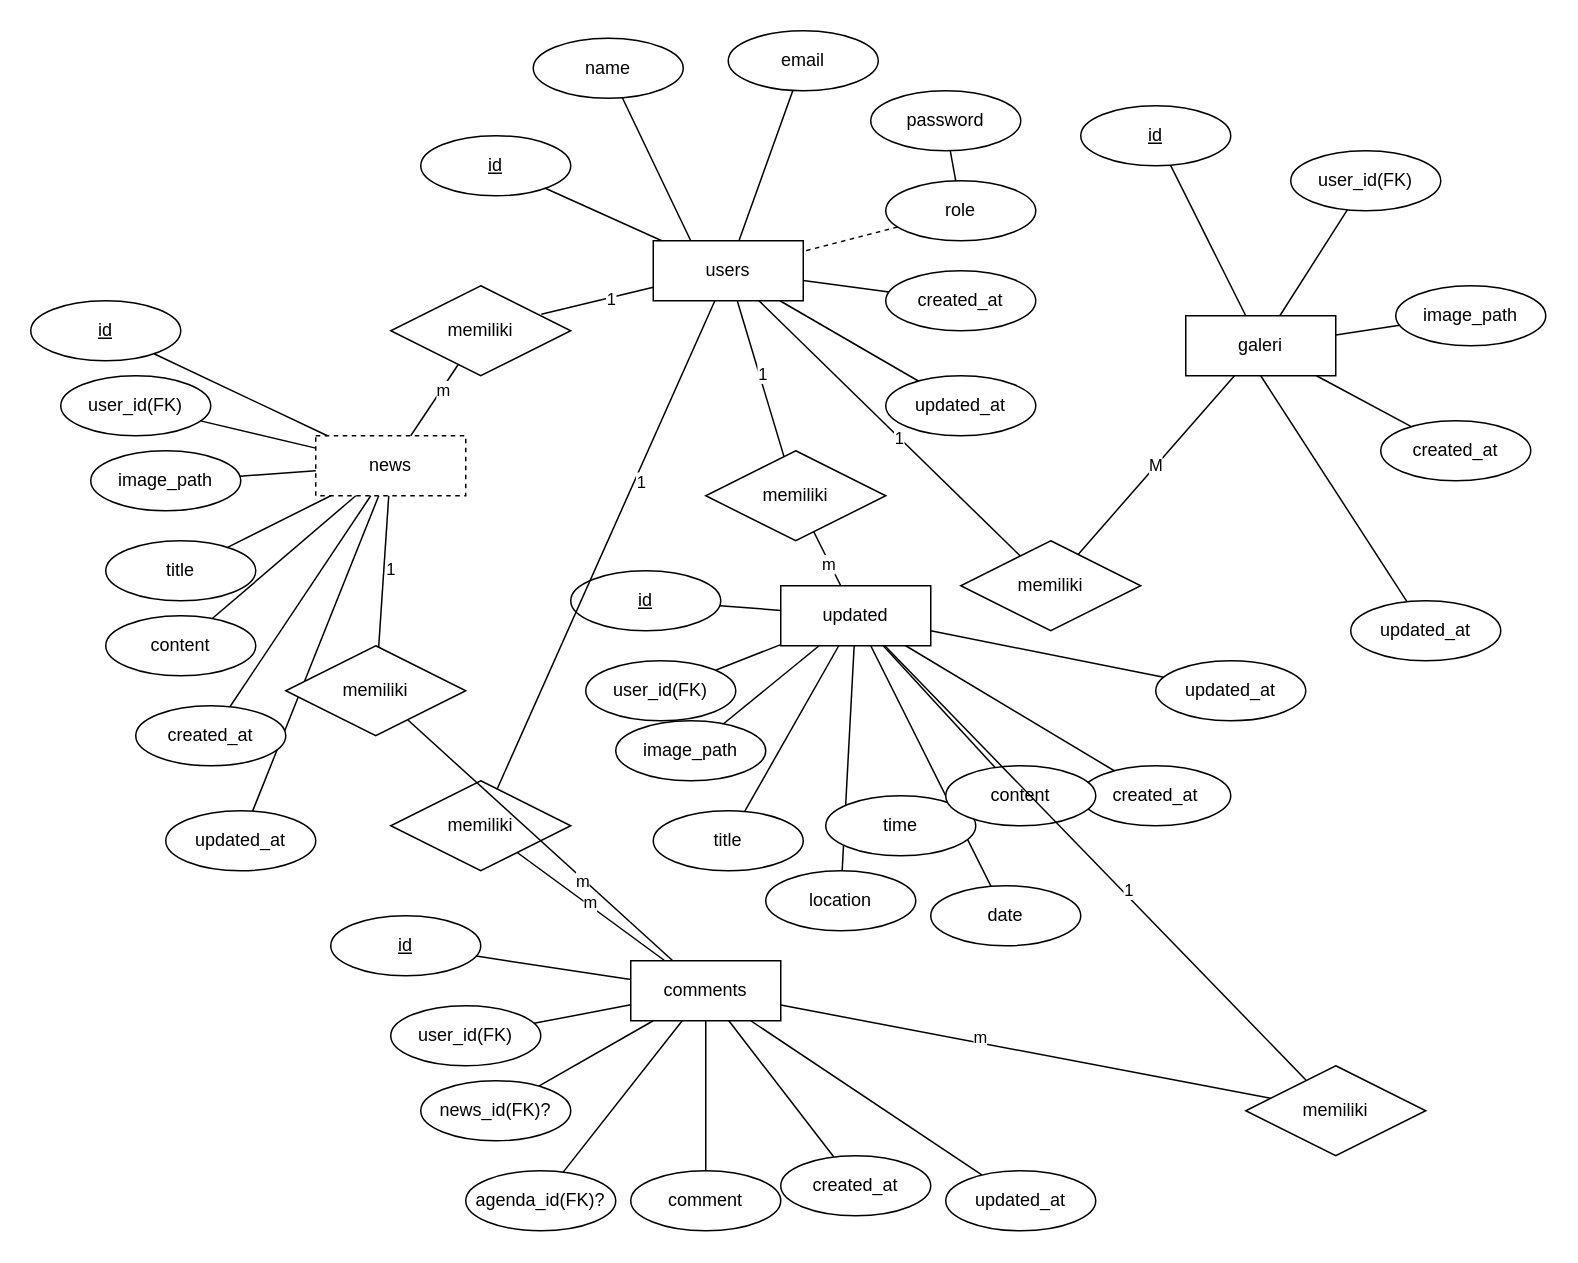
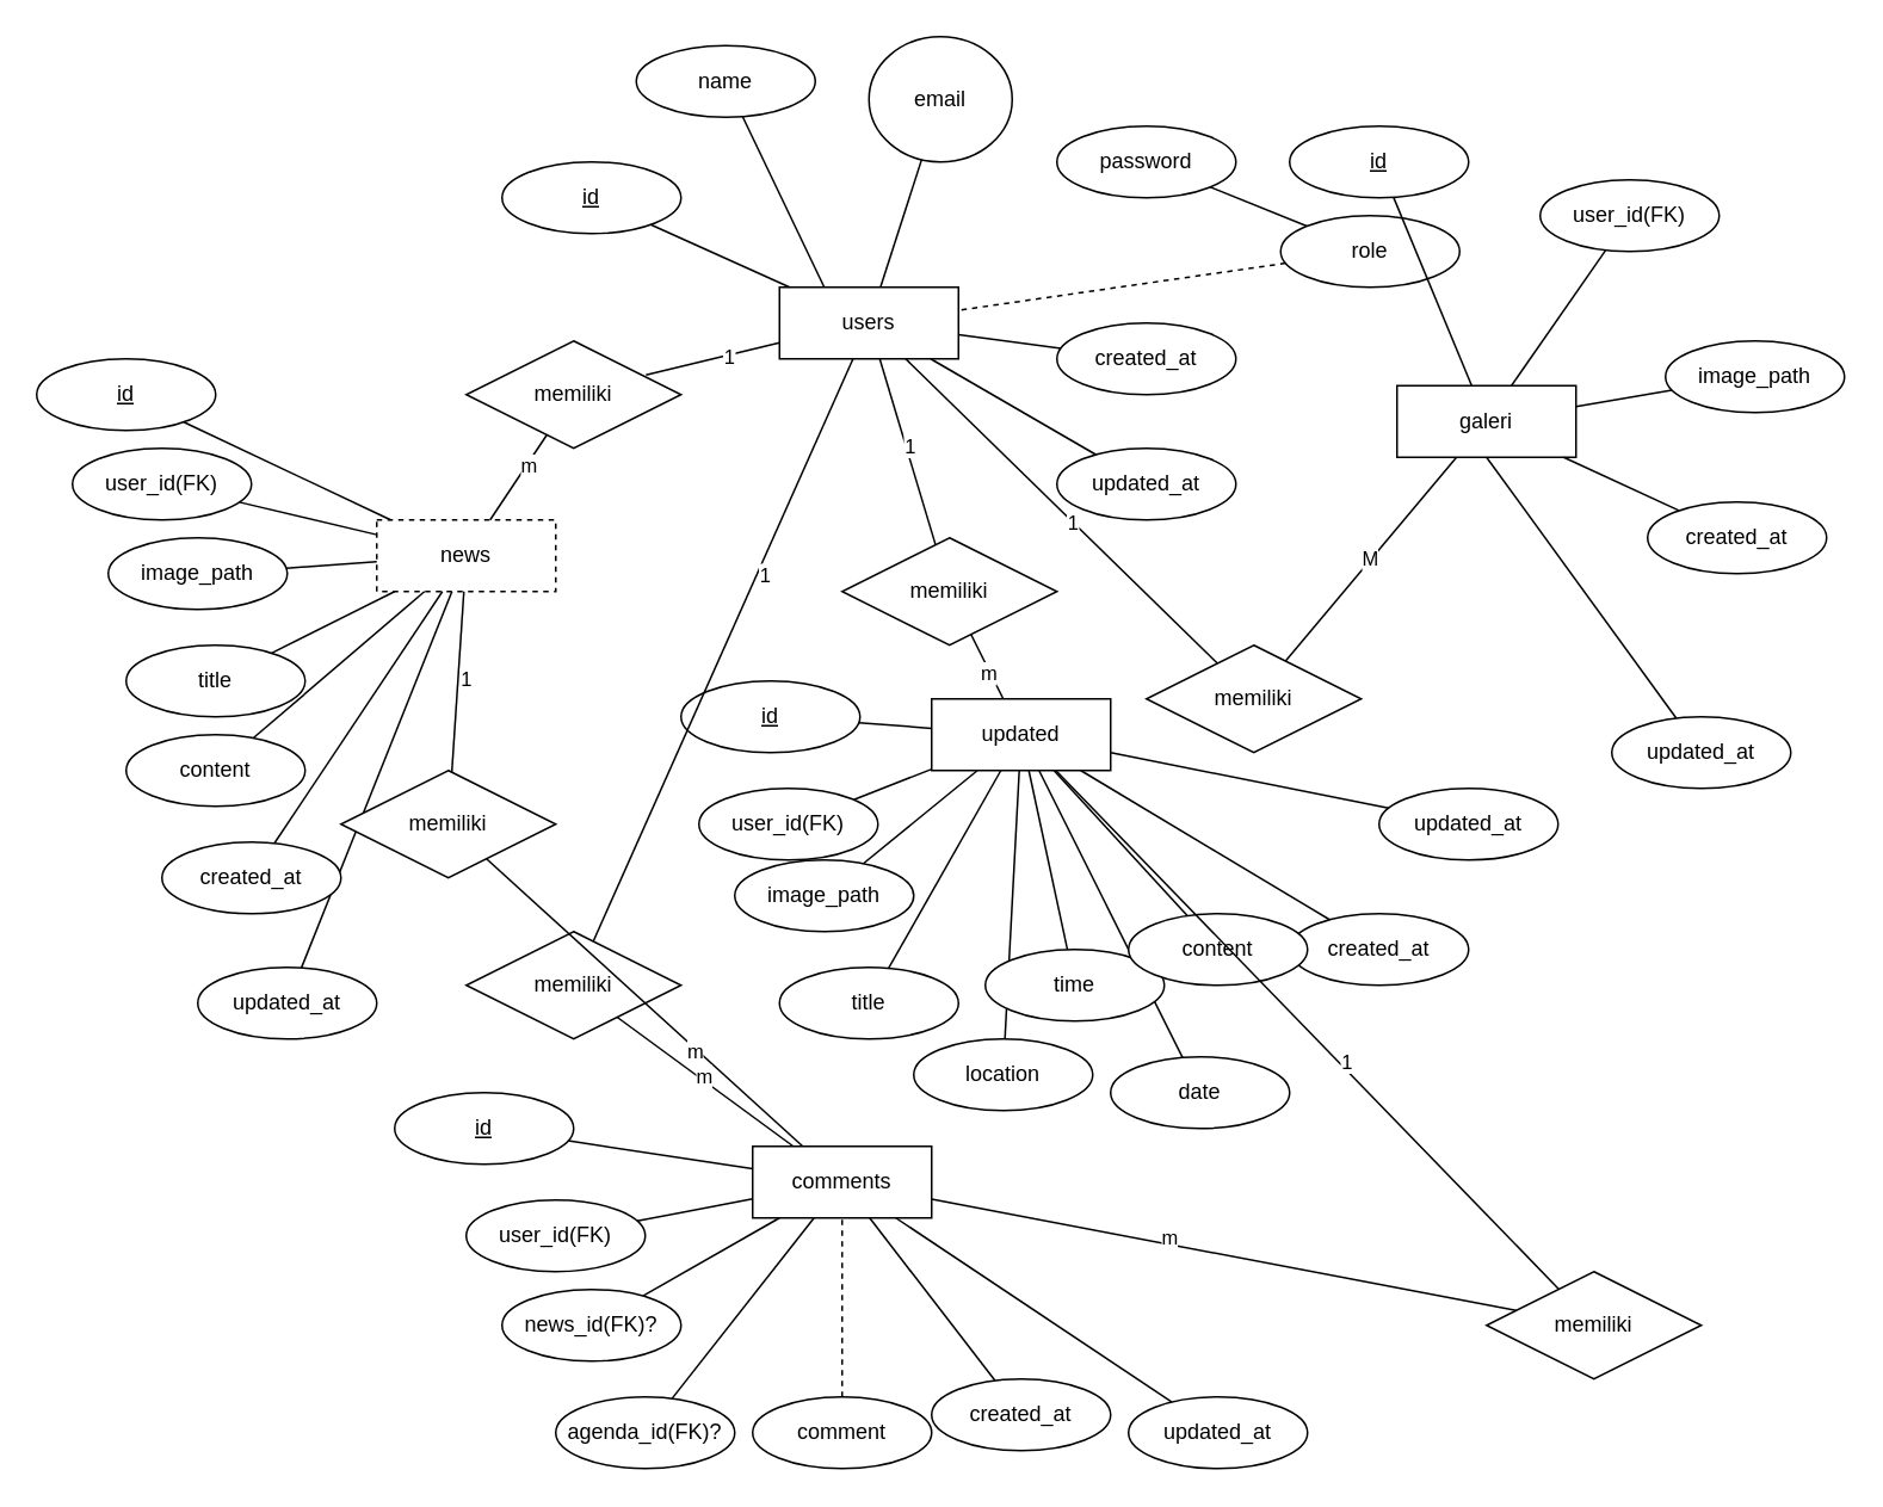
- <mxCell id="8" value="email" style="ellipse;whiteSpace=wrap;html=1;align=center;" parent="1" vertex="1"><mxGeometry x="485" y="20" width="100" height="40" as="geometry" /></mxCell>
+ <mxCell id="8" value="email" style="ellipse;whiteSpace=wrap;html=1;align=center;" parent="1" vertex="1"><mxGeometry x="485" y="20" width="80" height="70" as="geometry" /></mxCell>
- <mxCell id="10" value="password" style="ellipse;whiteSpace=wrap;html=1;align=center;" parent="1" vertex="1"><mxGeometry x="580" y="60" width="100" height="40" as="geometry" /></mxCell>
+ <mxCell id="10" value="password" style="ellipse;whiteSpace=wrap;html=1;align=center;" parent="1" vertex="1"><mxGeometry x="590" y="70" width="100" height="40" as="geometry" /></mxCell>
- <mxCell id="12" value="role" style="ellipse;whiteSpace=wrap;html=1;align=center;" parent="1" vertex="1"><mxGeometry x="590" y="120" width="100" height="40" as="geometry" /></mxCell>
+ <mxCell id="12" value="role" style="ellipse;whiteSpace=wrap;html=1;align=center;" parent="1" vertex="1"><mxGeometry x="715" y="120" width="100" height="40" as="geometry" /></mxCell>
- <mxCell id="33" value="galeri" style="whiteSpace=wrap;html=1;align=center;" parent="1" vertex="1"><mxGeometry x="790" y="210" width="100" height="40" as="geometry" /></mxCell>
+ <mxCell id="33" value="galeri" style="whiteSpace=wrap;html=1;align=center;" parent="1" vertex="1"><mxGeometry x="780" y="215" width="100" height="40" as="geometry" /></mxCell>
+ <mxCell id="73" style="edgeStyle=none;html=1;endArrow=none;endFill=0;" parent="1" source="74" target="18" edge="1"><mxGeometry relative="1" as="geometry" /></mxCell>
- <mxCell id="59" style="edgeStyle=none;html=1;endArrow=none;endFill=0;" parent="1" source="60" target="44" edge="1"><mxGeometry relative="1" as="geometry" /></mxCell>
+ <mxCell id="59" style="edgeStyle=none;html=1;endArrow=none;endFill=0;dashed=1;" parent="1" source="60" target="44" edge="1"><mxGeometry relative="1" as="geometry" /></mxCell>
